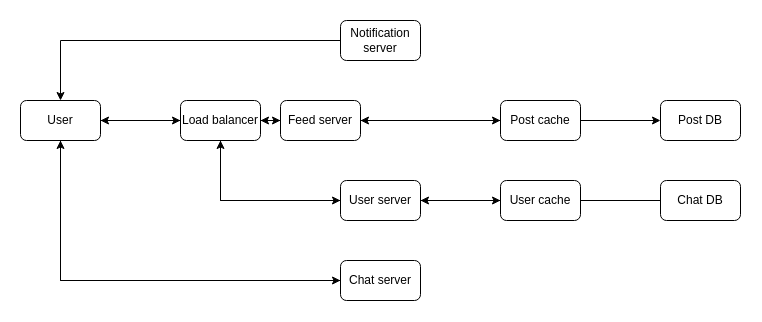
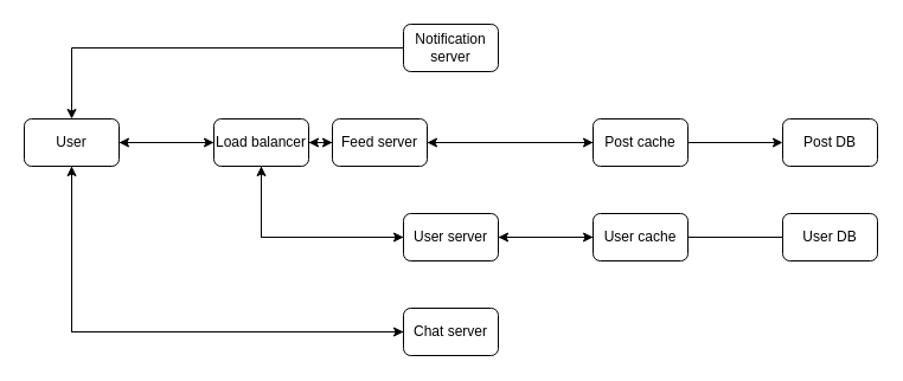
- <mxCell id="22" value="Chat DB" style="rounded=1;whiteSpace=wrap;html=1;" vertex="1" parent="1"><mxGeometry x="660" y="180" width="80" height="40" as="geometry" /></mxCell>
+ <mxCell id="22" value="User DB" style="rounded=1;whiteSpace=wrap;html=1;" vertex="1" parent="1"><mxGeometry x="660" y="180" width="80" height="40" as="geometry" /></mxCell>
